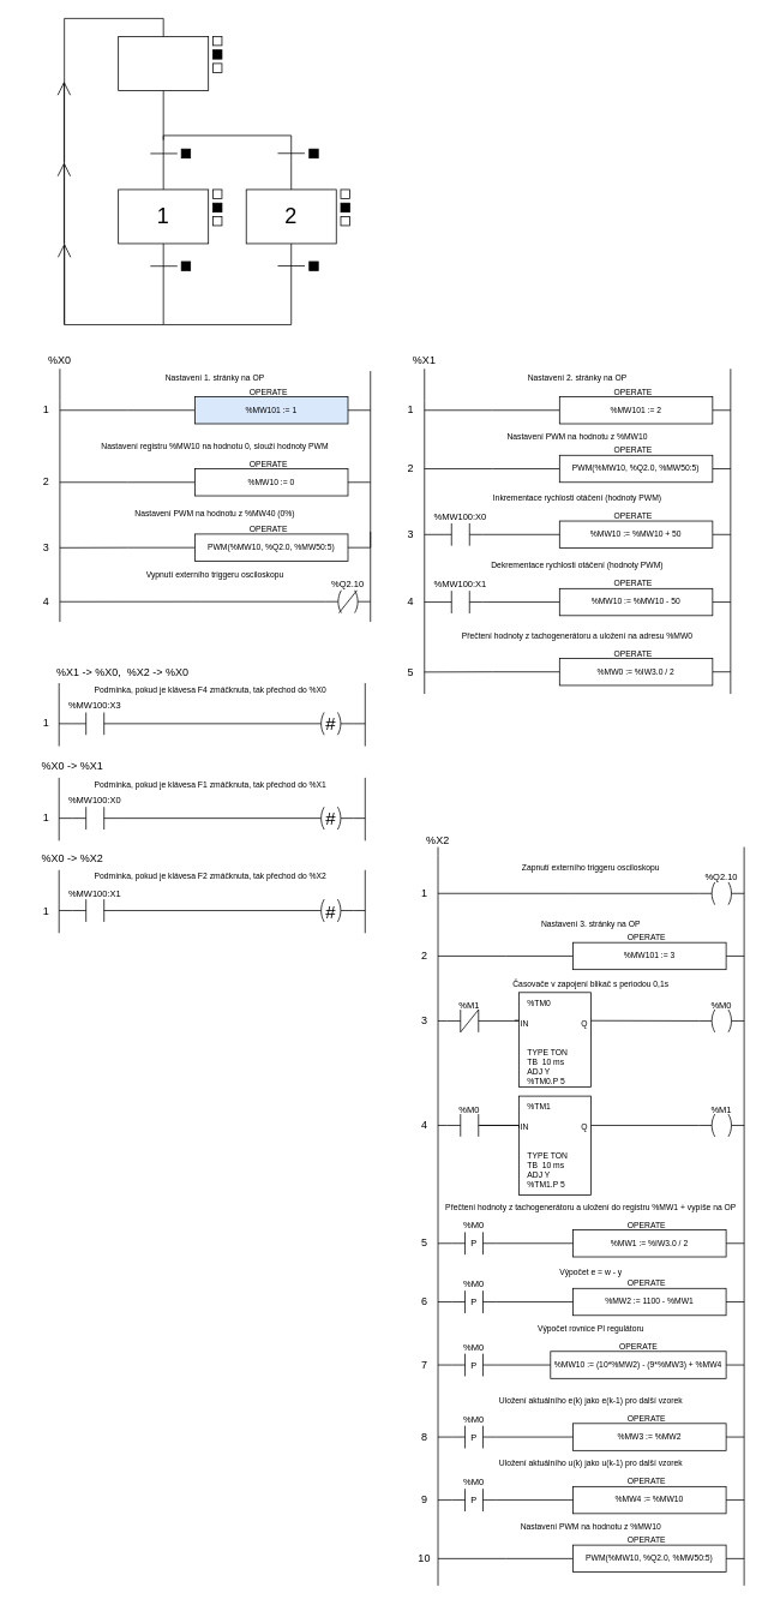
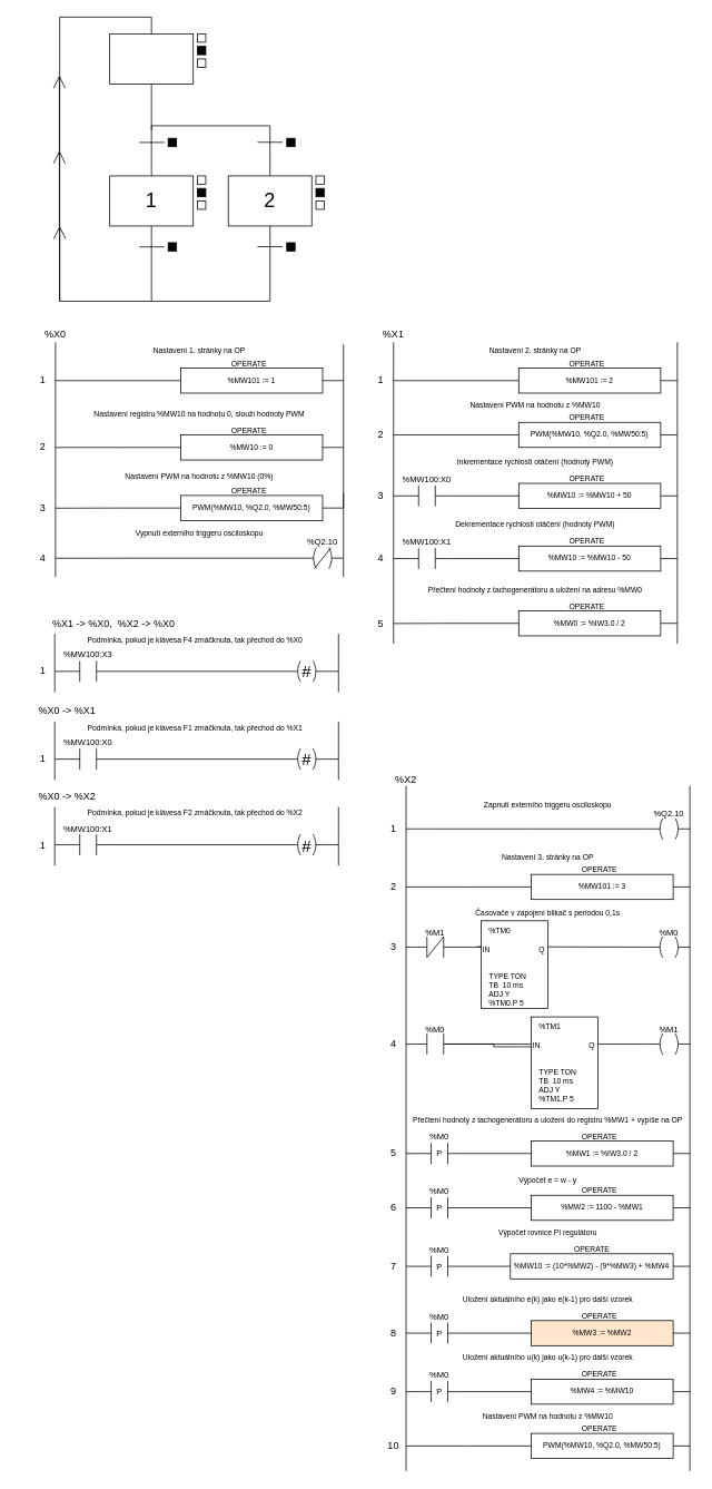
- <mxCell id="34" value="%MW101 := 1" style="rounded=0;whiteSpace=wrap;html=1;fontSize=9;strokeWidth=1;fillColor=#dae8fc;" parent="1" vertex="1"><mxGeometry x="216" y="440" width="170" height="30" as="geometry" /></mxCell>
+ <mxCell id="34" value="%MW101 := 1" style="rounded=0;whiteSpace=wrap;html=1;fontSize=9;strokeWidth=1;" parent="1" vertex="1"><mxGeometry x="216" y="440" width="170" height="30" as="geometry" /></mxCell>
- <mxCell id="174" value="Nastavení PWM na hodnotu z %MW40 (0%)" style="text;html=1;strokeColor=none;fillColor=none;align=center;verticalAlign=middle;whiteSpace=wrap;rounded=0;fontSize=9;strokeWidth=1;" vertex="1" parent="1"><mxGeometry x="66" y="565" width="345" height="10" as="geometry" /></mxCell>
+ <mxCell id="174" value="Nastavení PWM na hodnotu z %MW10 (0%)" style="text;html=1;strokeColor=none;fillColor=none;align=center;verticalAlign=middle;whiteSpace=wrap;rounded=0;fontSize=9;strokeWidth=1;" vertex="1" parent="1"><mxGeometry x="66" y="565" width="345" height="10" as="geometry" /></mxCell>
- <mxCell id="124" value="&amp;nbsp; &amp;nbsp;%TM1&lt;br&gt;&lt;br&gt;IN&lt;span style=&quot;white-space: pre&quot;&gt;&#09;&lt;/span&gt;&lt;span style=&quot;white-space: pre&quot;&gt;&#09;&lt;/span&gt;&lt;span style=&quot;white-space: pre&quot;&gt;&#09;&lt;/span&gt;&amp;nbsp; &amp;nbsp;Q&lt;br&gt;&lt;br&gt;&lt;br&gt;&amp;nbsp; &amp;nbsp;TYPE TON&lt;br&gt;&amp;nbsp; &amp;nbsp;TB&amp;nbsp; 10 ms&lt;br&gt;&amp;nbsp; &amp;nbsp;ADJ Y&lt;br&gt;&amp;nbsp; &amp;nbsp;%TM1.P 5" style="rounded=0;whiteSpace=wrap;html=1;fontSize=9;align=left;verticalAlign=top;strokeWidth=1;" parent="1" vertex="1"><mxGeometry x="576" y="1216.5" width="80" height="110" as="geometry" /></mxCell>
+ <mxCell id="124" value="&amp;nbsp; &amp;nbsp;%TM1&lt;br&gt;&lt;br&gt;IN&lt;span style=&quot;white-space: pre&quot;&gt;&#09;&lt;/span&gt;&lt;span style=&quot;white-space: pre&quot;&gt;&#09;&lt;/span&gt;&lt;span style=&quot;white-space: pre&quot;&gt;&#09;&lt;/span&gt;&amp;nbsp; &amp;nbsp;Q&lt;br&gt;&lt;br&gt;&lt;br&gt;&amp;nbsp; &amp;nbsp;TYPE TON&lt;br&gt;&amp;nbsp; &amp;nbsp;TB&amp;nbsp; 10 ms&lt;br&gt;&amp;nbsp; &amp;nbsp;ADJ Y&lt;br&gt;&amp;nbsp; &amp;nbsp;%TM1.P 5" style="rounded=0;whiteSpace=wrap;html=1;fontSize=9;align=left;verticalAlign=top;strokeWidth=1;" parent="1" vertex="1"><mxGeometry x="636" y="1216.5" width="80" height="110" as="geometry" /></mxCell>
- <mxCell id="193" value="%MW3 := %MW2" style="rounded=0;whiteSpace=wrap;html=1;fontSize=9;strokeWidth=1;" vertex="1" parent="1"><mxGeometry x="636" y="1580" width="170" height="30" as="geometry" /></mxCell>
+ <mxCell id="193" value="%MW3 := %MW2" style="rounded=0;whiteSpace=wrap;html=1;fontSize=9;strokeWidth=1;fillColor=#ffe6cc;" vertex="1" parent="1"><mxGeometry x="636" y="1580" width="170" height="30" as="geometry" /></mxCell>
